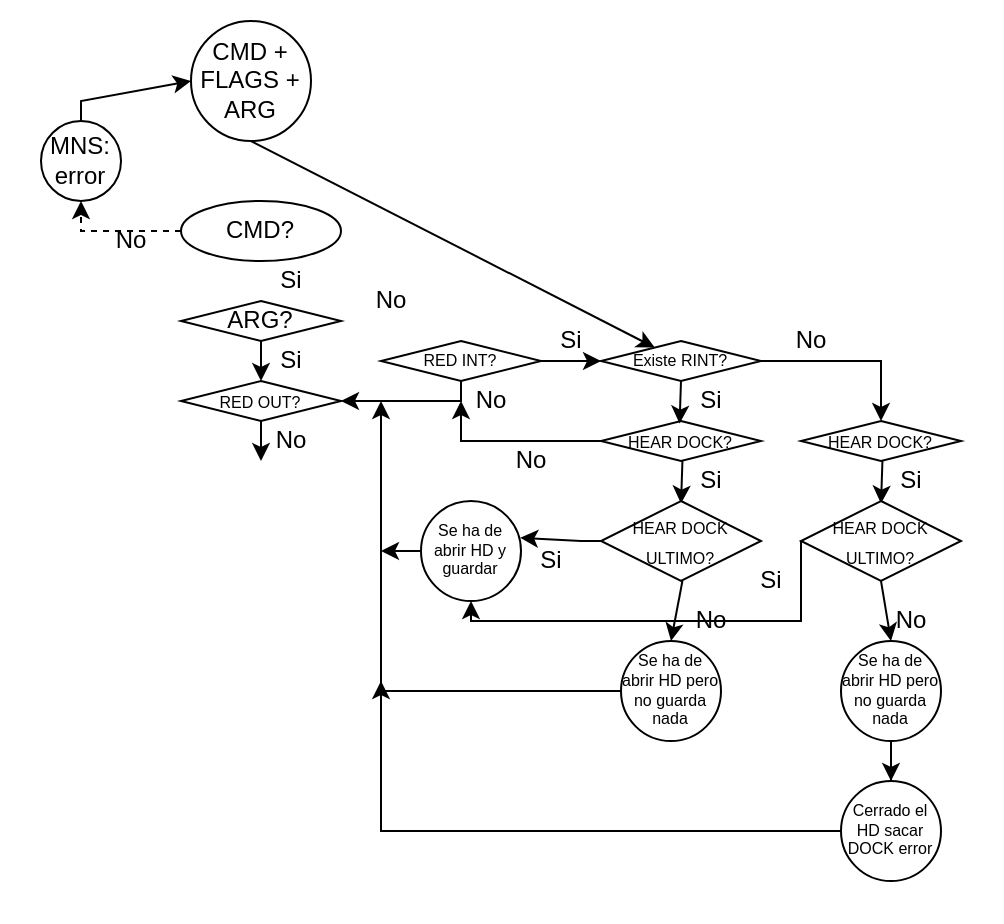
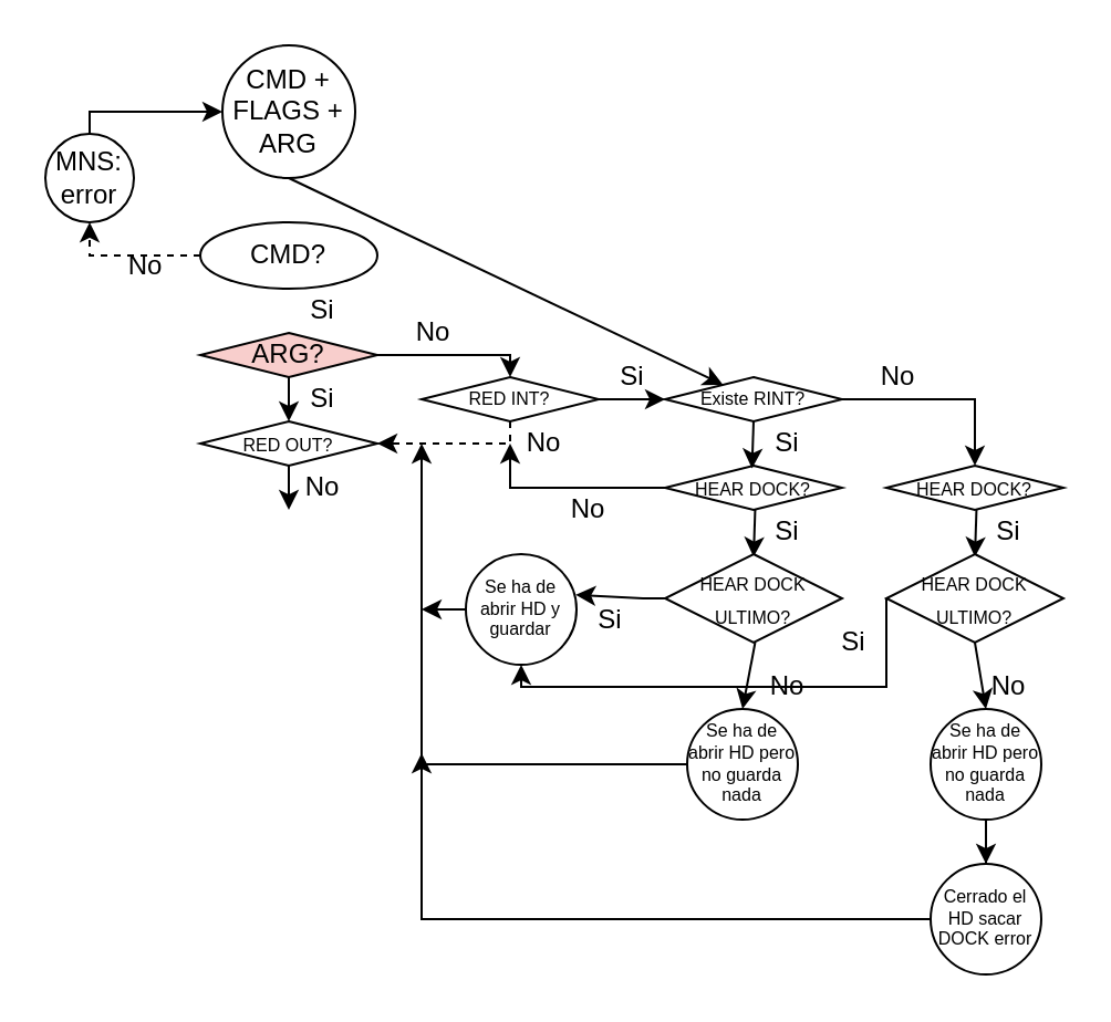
- <mxCell id="2" value="CMD + FLAGS + ARG" style="ellipse;whiteSpace=wrap;html=1;aspect=fixed;" parent="1" vertex="1"><mxGeometry x="95" y="10" width="60" height="60" as="geometry" /></mxCell>
+ <mxCell id="2" value="CMD + FLAGS + ARG" style="ellipse;whiteSpace=wrap;html=1;aspect=fixed;" parent="1" vertex="1"><mxGeometry x="100" y="20" width="60" height="60" as="geometry" /></mxCell>
- <mxCell id="8" value="&lt;font style=&quot;font-size: 12px;&quot;&gt;ARG?&lt;/font&gt;" style="rhombus;whiteSpace=wrap;html=1;" vertex="1" parent="1"><mxGeometry x="90" y="150" width="80" height="20" as="geometry" /></mxCell>
+ <mxCell id="8" value="&lt;font style=&quot;font-size: 12px;&quot;&gt;ARG?&lt;/font&gt;" style="rhombus;whiteSpace=wrap;html=1;fillColor=#f8cecc;" vertex="1" parent="1"><mxGeometry x="90" y="150" width="80" height="20" as="geometry" /></mxCell>
+ <mxCell id="17" value="" style="endArrow=classic;html=1;rounded=0;fontSize=12;exitX=1;exitY=0.5;exitDx=0;exitDy=0;entryX=0.5;entryY=0;entryDx=0;entryDy=0;" edge="1" parent="1" source="8" target="15"><mxGeometry width="50" height="50" relative="1" as="geometry"><mxPoint x="180" y="270" as="sourcePoint" /><mxPoint x="230" y="220" as="targetPoint" /><Array as="points"><mxPoint x="230" y="160" /></Array></mxGeometry></mxCell>
- <mxCell id="19" value="" style="endArrow=classic;html=1;rounded=0;fontSize=12;exitX=0.5;exitY=1;exitDx=0;exitDy=0;entryX=1;entryY=0.5;entryDx=0;entryDy=0;" edge="1" parent="1" source="15" target="14"><mxGeometry width="50" height="50" relative="1" as="geometry"><mxPoint x="180" y="270" as="sourcePoint" /><mxPoint x="230" y="220" as="targetPoint" /><Array as="points"><mxPoint x="230" y="200" /></Array></mxGeometry></mxCell>
+ <mxCell id="19" value="" style="endArrow=classic;html=1;rounded=0;fontSize=12;exitX=0.5;exitY=1;exitDx=0;exitDy=0;entryX=1;entryY=0.5;entryDx=0;entryDy=0;dashed=1;" edge="1" parent="1" source="15" target="14"><mxGeometry width="50" height="50" relative="1" as="geometry"><mxPoint x="180" y="270" as="sourcePoint" /><mxPoint x="230" y="220" as="targetPoint" /><Array as="points"><mxPoint x="230" y="200" /></Array></mxGeometry></mxCell>
